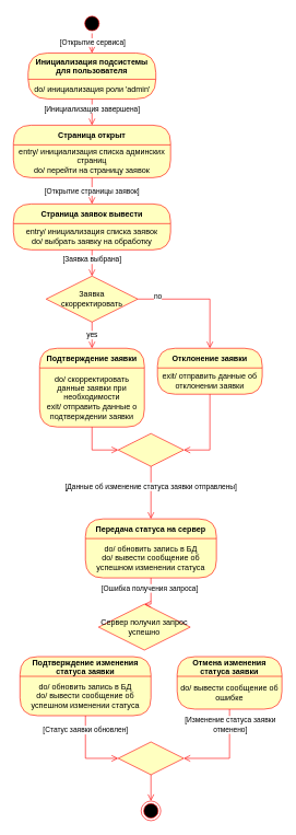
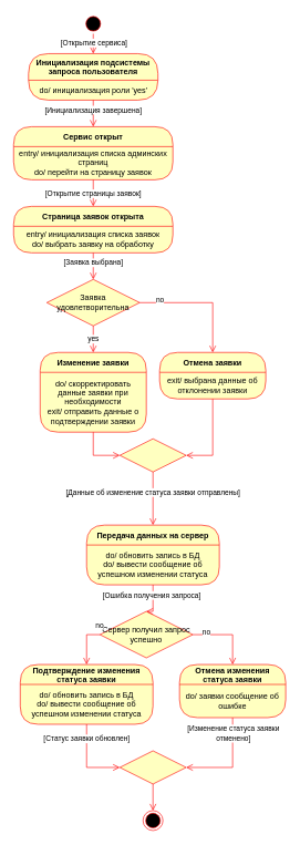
- <mxCell id="2" value="Инициализация подсистемы&#10;для пользователя" style="swimlane;fontStyle=1;align=center;verticalAlign=middle;childLayout=stackLayout;horizontal=1;startSize=40;horizontalStack=0;resizeParent=0;resizeLast=1;container=0;fontColor=#000000;collapsible=0;rounded=1;arcSize=30;strokeColor=#ff0000;fillColor=#ffffc0;swimlaneFillColor=#ffffc0;dropTarget=0;" parent="1" vertex="1"><mxGeometry x="42.5" y="80" width="195" height="70" as="geometry" /></mxCell>
+ <mxCell id="2" value="Инициализация подсистемы&#10;запроса пользователя" style="swimlane;fontStyle=1;align=center;verticalAlign=middle;childLayout=stackLayout;horizontal=1;startSize=40;horizontalStack=0;resizeParent=0;resizeLast=1;container=0;fontColor=#000000;collapsible=0;rounded=1;arcSize=30;strokeColor=#ff0000;fillColor=#ffffc0;swimlaneFillColor=#ffffc0;dropTarget=0;" parent="1" vertex="1"><mxGeometry x="42.5" y="80" width="195" height="70" as="geometry" /></mxCell>
- <mxCell id="3" value="do/ инициализация роли 'admin'" style="text;html=1;strokeColor=none;fillColor=none;align=center;verticalAlign=middle;spacingLeft=4;spacingRight=4;whiteSpace=wrap;overflow=hidden;rotatable=0;fontColor=#000000;" parent="2" vertex="1"><mxGeometry y="40" width="195" height="30" as="geometry" /></mxCell>
+ <mxCell id="3" value="do/ инициализация роли 'yes'" style="text;html=1;strokeColor=none;fillColor=none;align=center;verticalAlign=middle;spacingLeft=4;spacingRight=4;whiteSpace=wrap;overflow=hidden;rotatable=0;fontColor=#000000;" parent="2" vertex="1"><mxGeometry y="40" width="195" height="30" as="geometry" /></mxCell>
- <mxCell id="8" value="Страница открыт" style="swimlane;fontStyle=1;align=center;verticalAlign=middle;childLayout=stackLayout;horizontal=1;startSize=30;horizontalStack=0;resizeParent=0;resizeLast=1;container=0;fontColor=#000000;collapsible=0;rounded=1;arcSize=30;strokeColor=#ff0000;fillColor=#ffffc0;swimlaneFillColor=#ffffc0;dropTarget=0;" parent="1" vertex="1"><mxGeometry x="20" y="190" width="240" height="80" as="geometry" /></mxCell>
+ <mxCell id="8" value="Сервис открыт" style="swimlane;fontStyle=1;align=center;verticalAlign=middle;childLayout=stackLayout;horizontal=1;startSize=30;horizontalStack=0;resizeParent=0;resizeLast=1;container=0;fontColor=#000000;collapsible=0;rounded=1;arcSize=30;strokeColor=#ff0000;fillColor=#ffffc0;swimlaneFillColor=#ffffc0;dropTarget=0;" parent="1" vertex="1"><mxGeometry x="20" y="190" width="240" height="80" as="geometry" /></mxCell>
- <mxCell id="11" value="Страница заявок вывести" style="swimlane;fontStyle=1;align=center;verticalAlign=middle;childLayout=stackLayout;horizontal=1;startSize=30;horizontalStack=0;resizeParent=0;resizeLast=1;container=0;fontColor=#000000;collapsible=0;rounded=1;arcSize=30;strokeColor=#ff0000;fillColor=#ffffc0;swimlaneFillColor=#ffffc0;dropTarget=0;" parent="1" vertex="1"><mxGeometry x="20" y="310" width="240" height="70" as="geometry" /></mxCell>
+ <mxCell id="11" value="Страница заявок открыта" style="swimlane;fontStyle=1;align=center;verticalAlign=middle;childLayout=stackLayout;horizontal=1;startSize=30;horizontalStack=0;resizeParent=0;resizeLast=1;container=0;fontColor=#000000;collapsible=0;rounded=1;arcSize=30;strokeColor=#ff0000;fillColor=#ffffc0;swimlaneFillColor=#ffffc0;dropTarget=0;" parent="1" vertex="1"><mxGeometry x="20" y="310" width="240" height="70" as="geometry" /></mxCell>
- <mxCell id="13" value="Заявка&lt;br&gt;скорректировать" style="rhombus;whiteSpace=wrap;html=1;fillColor=#ffffc0;strokeColor=#ff0000;" parent="1" vertex="1"><mxGeometry x="70" y="420" width="140" height="70" as="geometry" /></mxCell>
+ <mxCell id="13" value="Заявка&lt;br&gt;удовлетворительна" style="rhombus;whiteSpace=wrap;html=1;fillColor=#ffffc0;strokeColor=#ff0000;" parent="1" vertex="1"><mxGeometry x="70" y="420" width="140" height="70" as="geometry" /></mxCell>
- <mxCell id="17" value="Подтверждение заявки" style="swimlane;fontStyle=1;align=center;verticalAlign=middle;childLayout=stackLayout;horizontal=1;startSize=30;horizontalStack=0;resizeParent=0;resizeLast=1;container=0;fontColor=#000000;collapsible=0;rounded=1;arcSize=30;strokeColor=#ff0000;fillColor=#ffffc0;swimlaneFillColor=#ffffc0;dropTarget=0;" parent="1" vertex="1"><mxGeometry x="60" y="530" width="160" height="120" as="geometry" /></mxCell>
+ <mxCell id="17" value="Изменение заявки" style="swimlane;fontStyle=1;align=center;verticalAlign=middle;childLayout=stackLayout;horizontal=1;startSize=30;horizontalStack=0;resizeParent=0;resizeLast=1;container=0;fontColor=#000000;collapsible=0;rounded=1;arcSize=30;strokeColor=#ff0000;fillColor=#ffffc0;swimlaneFillColor=#ffffc0;dropTarget=0;" parent="1" vertex="1"><mxGeometry x="60" y="530" width="160" height="120" as="geometry" /></mxCell>
- <mxCell id="20" value="Отклонение заявки" style="swimlane;fontStyle=1;align=center;verticalAlign=middle;childLayout=stackLayout;horizontal=1;startSize=30;horizontalStack=0;resizeParent=0;resizeLast=1;container=0;fontColor=#000000;collapsible=0;rounded=1;arcSize=30;strokeColor=#ff0000;fillColor=#ffffc0;swimlaneFillColor=#ffffc0;dropTarget=0;" parent="1" vertex="1"><mxGeometry x="240" y="530" width="160" height="70" as="geometry" /></mxCell>
+ <mxCell id="20" value="Отмена заявки" style="swimlane;fontStyle=1;align=center;verticalAlign=middle;childLayout=stackLayout;horizontal=1;startSize=30;horizontalStack=0;resizeParent=0;resizeLast=1;container=0;fontColor=#000000;collapsible=0;rounded=1;arcSize=30;strokeColor=#ff0000;fillColor=#ffffc0;swimlaneFillColor=#ffffc0;dropTarget=0;" parent="1" vertex="1"><mxGeometry x="240" y="530" width="160" height="70" as="geometry" /></mxCell>
- <mxCell id="21" value="exit/ отправить данные об отклонении заявки" style="text;html=1;strokeColor=none;fillColor=none;align=center;verticalAlign=middle;spacingLeft=4;spacingRight=4;whiteSpace=wrap;overflow=hidden;rotatable=0;fontColor=#000000;" parent="20" vertex="1"><mxGeometry y="30" width="160" height="40" as="geometry" /></mxCell>
+ <mxCell id="21" value="exit/ выбрана данные об отклонении заявки" style="text;html=1;strokeColor=none;fillColor=none;align=center;verticalAlign=middle;spacingLeft=4;spacingRight=4;whiteSpace=wrap;overflow=hidden;rotatable=0;fontColor=#000000;" parent="20" vertex="1"><mxGeometry y="30" width="160" height="40" as="geometry" /></mxCell>
- <mxCell id="32" value="Передача статуса на сервер" style="swimlane;fontStyle=1;align=center;verticalAlign=middle;childLayout=stackLayout;horizontal=1;startSize=30;horizontalStack=0;resizeParent=0;resizeLast=1;container=0;fontColor=#000000;collapsible=0;rounded=1;arcSize=30;strokeColor=#ff0000;fillColor=#ffffc0;swimlaneFillColor=#ffffc0;dropTarget=0;" parent="1" vertex="1"><mxGeometry x="130" y="790" width="200" height="90" as="geometry" /></mxCell>
+ <mxCell id="32" value="Передача данных на сервер" style="swimlane;fontStyle=1;align=center;verticalAlign=middle;childLayout=stackLayout;horizontal=1;startSize=30;horizontalStack=0;resizeParent=0;resizeLast=1;container=0;fontColor=#000000;collapsible=0;rounded=1;arcSize=30;strokeColor=#ff0000;fillColor=#ffffc0;swimlaneFillColor=#ffffc0;dropTarget=0;" parent="1" vertex="1"><mxGeometry x="130" y="790" width="200" height="90" as="geometry" /></mxCell>
+ <mxCell id="38" value="no" style="edgeStyle=orthogonalEdgeStyle;html=1;align=left;verticalAlign=bottom;endArrow=open;endSize=8;strokeColor=#ff0000;rounded=0;exitX=0;exitY=0.5;exitDx=0;exitDy=0;entryX=0.5;entryY=0;entryDx=0;entryDy=0;" parent="1" source="35" target="23" edge="1"><mxGeometry x="-0.75" y="-5" relative="1" as="geometry"><mxPoint x="360" y="1075" as="targetPoint" /><Array as="points"><mxPoint x="130" y="955" /></Array><mxPoint as="offset" /><mxPoint x="310" y="965" as="sourcePoint" /></mxGeometry></mxCell>
+ <mxCell id="37" value="no" style="edgeStyle=orthogonalEdgeStyle;html=1;align=left;verticalAlign=bottom;endArrow=open;endSize=8;strokeColor=#ff0000;rounded=0;exitX=1;exitY=0.5;exitDx=0;exitDy=0;entryX=0.5;entryY=0;entryDx=0;entryDy=0;" parent="1" source="35" target="25" edge="1"><mxGeometry x="-0.75" y="-5" relative="1" as="geometry"><mxPoint x="330" y="540" as="targetPoint" /><Array as="points"><mxPoint x="350" y="955" /></Array><mxPoint as="offset" /><mxPoint x="220" y="465" as="sourcePoint" /></mxGeometry></mxCell>
- <mxCell id="26" value="do/ вывести сообщение об ошибке" style="text;html=1;strokeColor=none;fillColor=none;align=center;verticalAlign=middle;spacingLeft=4;spacingRight=4;whiteSpace=wrap;overflow=hidden;rotatable=0;fontColor=#000000;" parent="25" vertex="1"><mxGeometry y="30" width="160" height="50" as="geometry" /></mxCell>
+ <mxCell id="26" value="do/ заявки сообщение об ошибке" style="text;html=1;strokeColor=none;fillColor=none;align=center;verticalAlign=middle;spacingLeft=4;spacingRight=4;whiteSpace=wrap;overflow=hidden;rotatable=0;fontColor=#000000;" parent="25" vertex="1"><mxGeometry y="30" width="160" height="50" as="geometry" /></mxCell>
